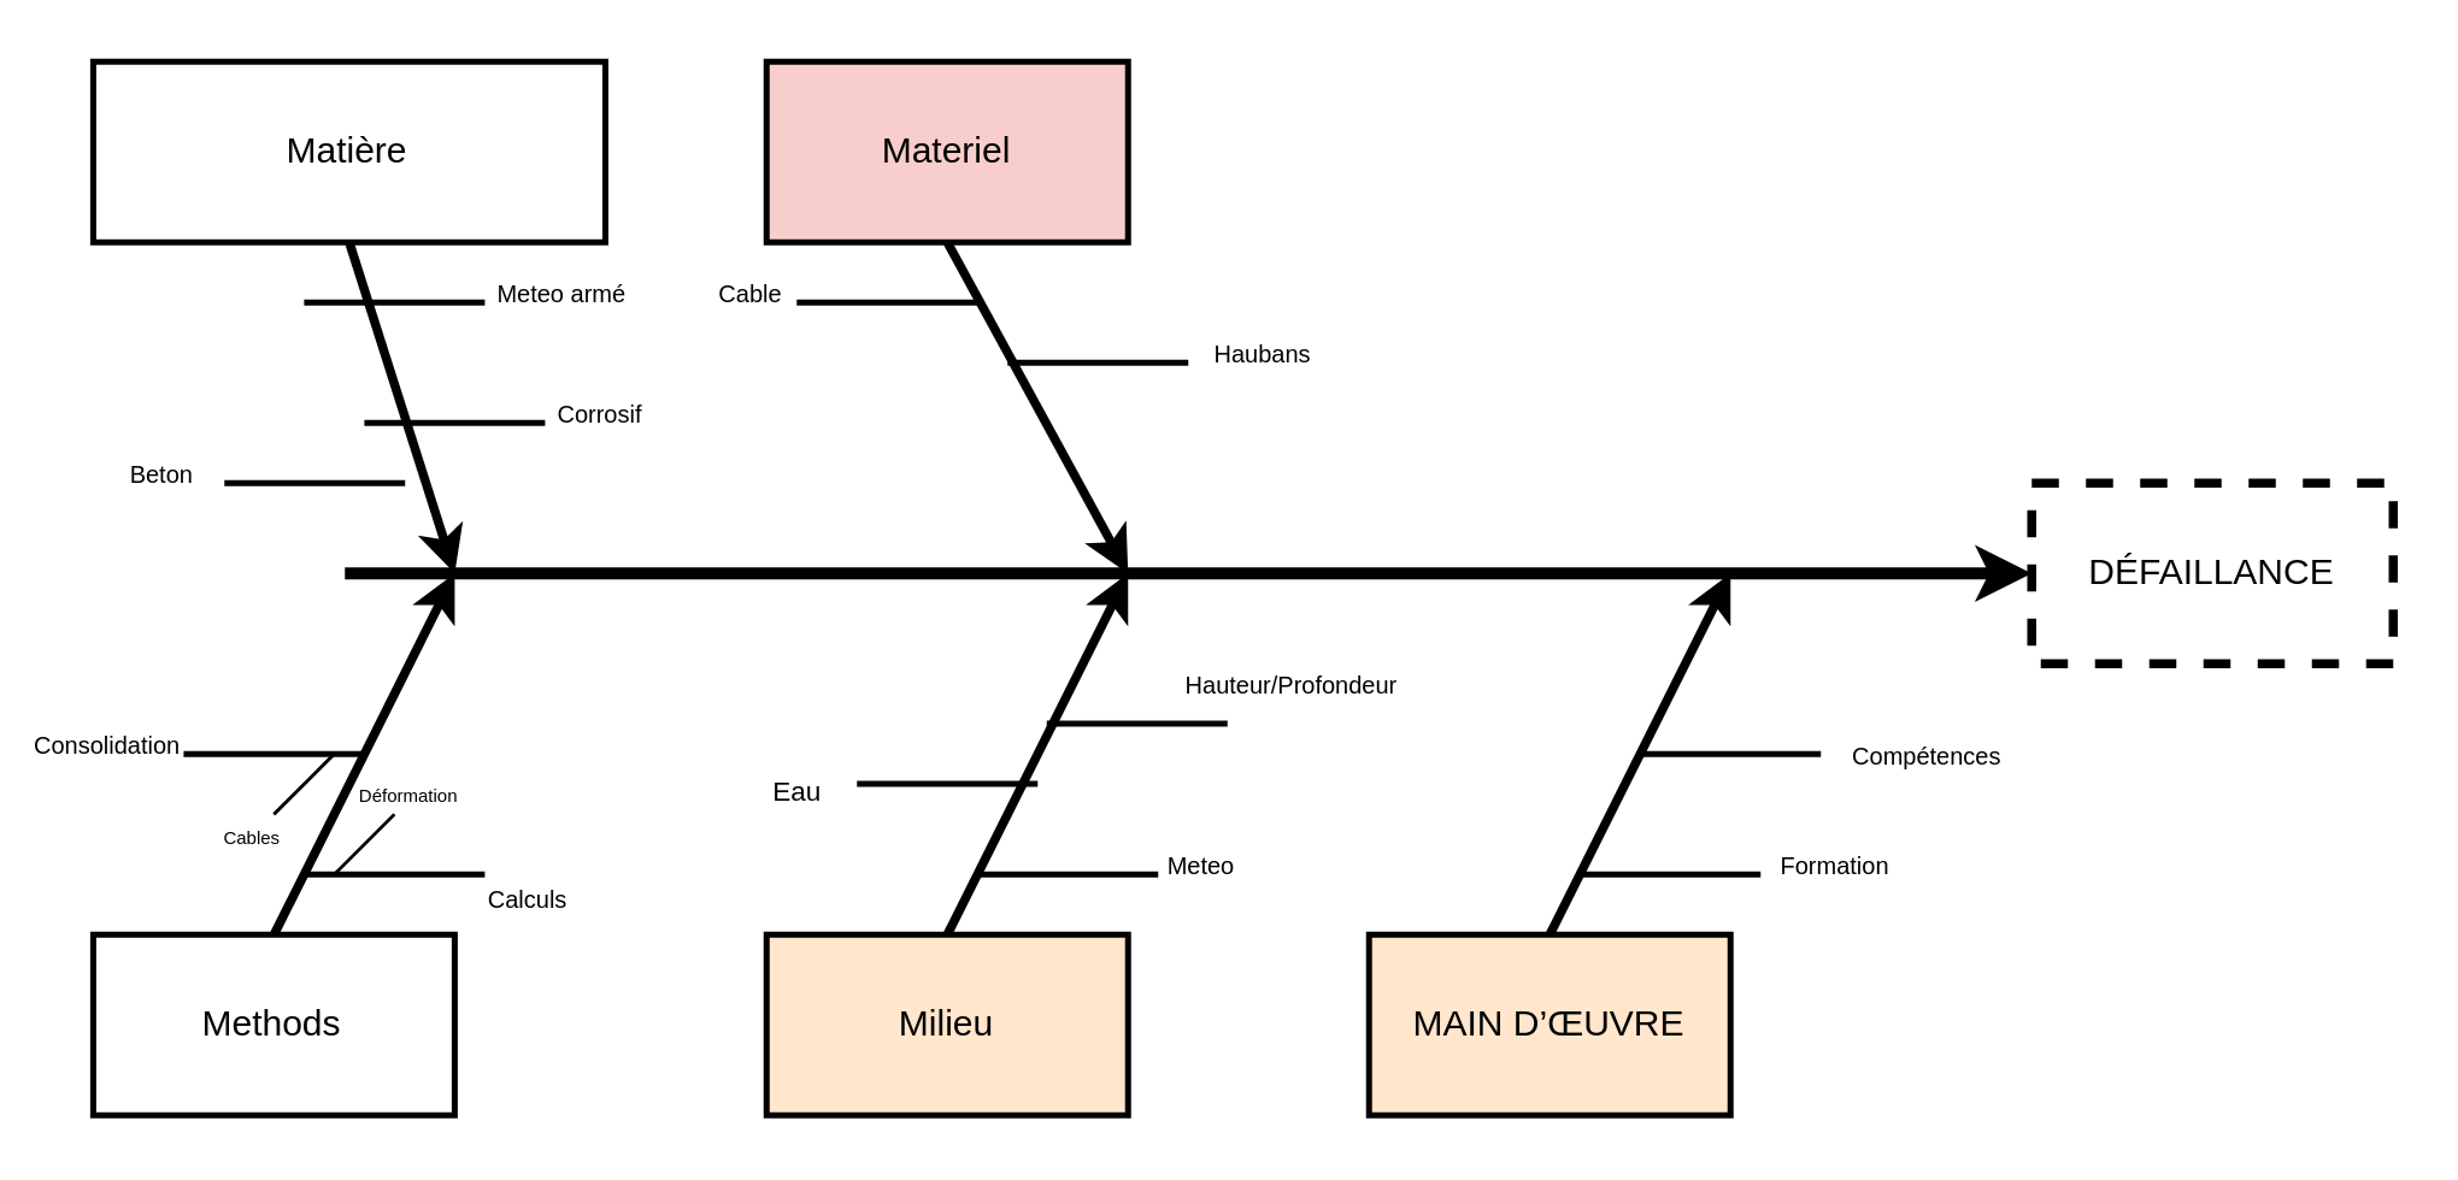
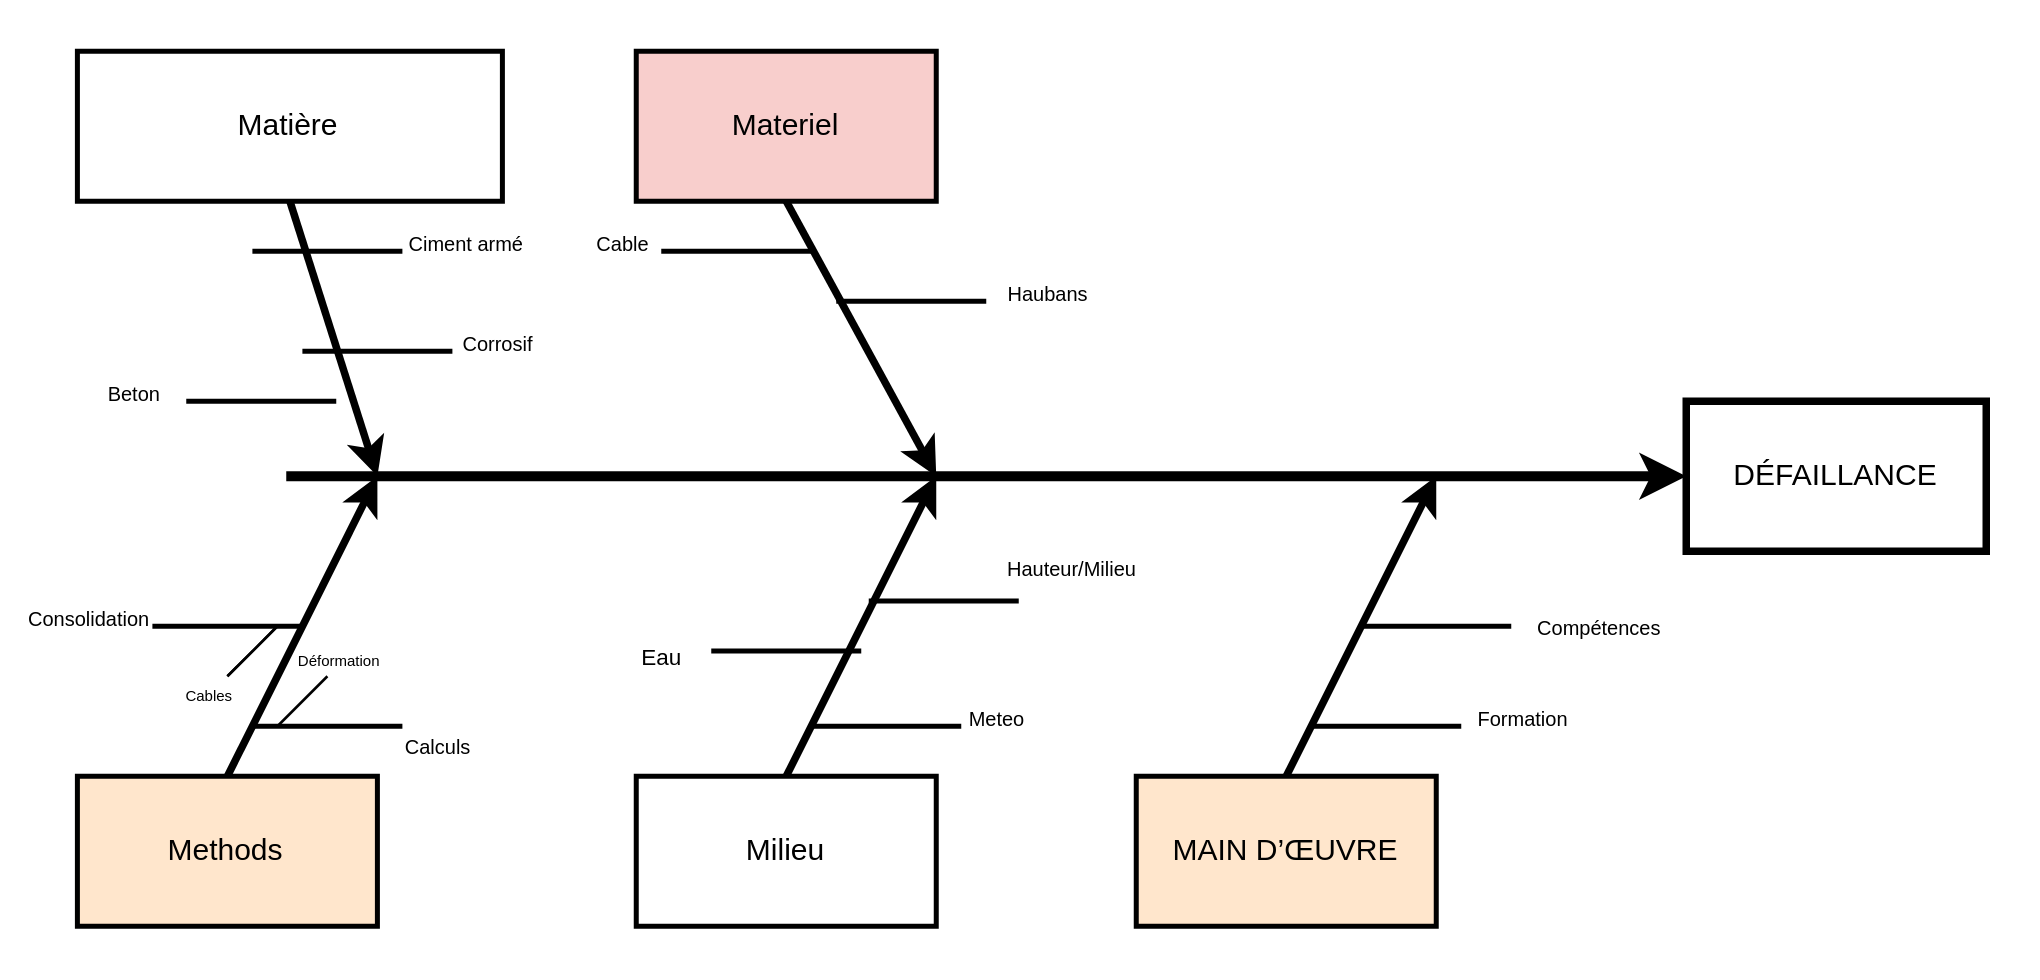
- <mxCell id="16" value="    Meteo armé" style="text;spacingTop=-5;fontSize=8;align=center;verticalAlign=middle;points=[]" parent="1" vertex="1"><mxGeometry x="166.852" y="90.002" width="30" height="20.0" as="geometry" /></mxCell>
+ <mxCell id="16" value="    Ciment armé" style="text;spacingTop=-5;fontSize=8;align=center;verticalAlign=middle;points=[]" parent="1" vertex="1"><mxGeometry x="166.852" y="90.002" width="30" height="20.0" as="geometry" /></mxCell>
- <mxCell id="4" value="DÉFAILLANCE" style="whiteSpace=wrap;strokeWidth=3;dashed=1;" parent="1" vertex="1"><mxGeometry x="674" y="160" width="120" height="60" as="geometry" /></mxCell>
+ <mxCell id="4" value="DÉFAILLANCE" style="whiteSpace=wrap;strokeWidth=3" parent="1" vertex="1"><mxGeometry x="674" y="160" width="120" height="60" as="geometry" /></mxCell>
- <mxCell id="40" value="Hauteur/Profondeur" style="text;spacingTop=-5;fontSize=8;align=center;verticalAlign=middle;points=[]" vertex="1" parent="1"><mxGeometry x="413.583" y="220.002" width="30" height="20.0" as="geometry" /></mxCell>
+ <mxCell id="40" value="Hauteur/Milieu" style="text;spacingTop=-5;fontSize=8;align=center;verticalAlign=middle;points=[]" vertex="1" parent="1"><mxGeometry x="413.583" y="220.002" width="30" height="20.0" as="geometry" /></mxCell>
- <mxCell id="3" value="Methods" style="whiteSpace=wrap;strokeWidth=2" parent="1" vertex="1"><mxGeometry x="30.458" y="310" width="120" height="60" as="geometry" /></mxCell>
+ <mxCell id="3" value="Methods" style="whiteSpace=wrap;strokeWidth=2;fillColor=#ffe6cc;" parent="1" vertex="1"><mxGeometry x="30.458" y="310" width="120" height="60" as="geometry" /></mxCell>
- <mxCell id="19" value="Milieu" style="whiteSpace=wrap;strokeWidth=2;fillColor=#ffe6cc;" parent="1" vertex="1"><mxGeometry x="254" y="310" width="120" height="60" as="geometry" /></mxCell>
+ <mxCell id="19" value="Milieu" style="whiteSpace=wrap;strokeWidth=2" parent="1" vertex="1"><mxGeometry x="254" y="310" width="120" height="60" as="geometry" /></mxCell>
